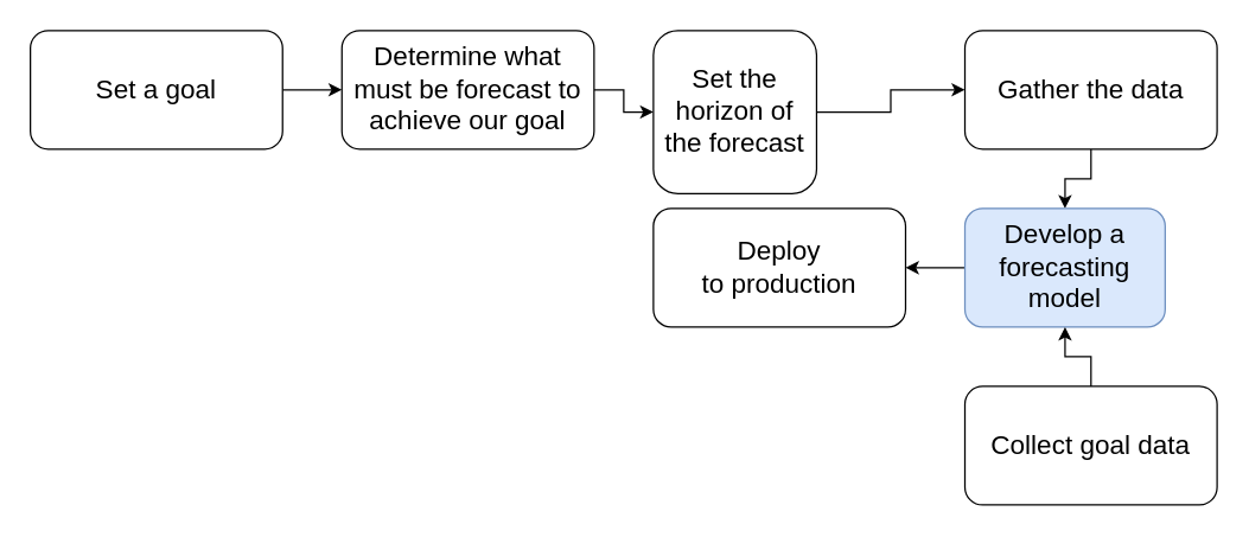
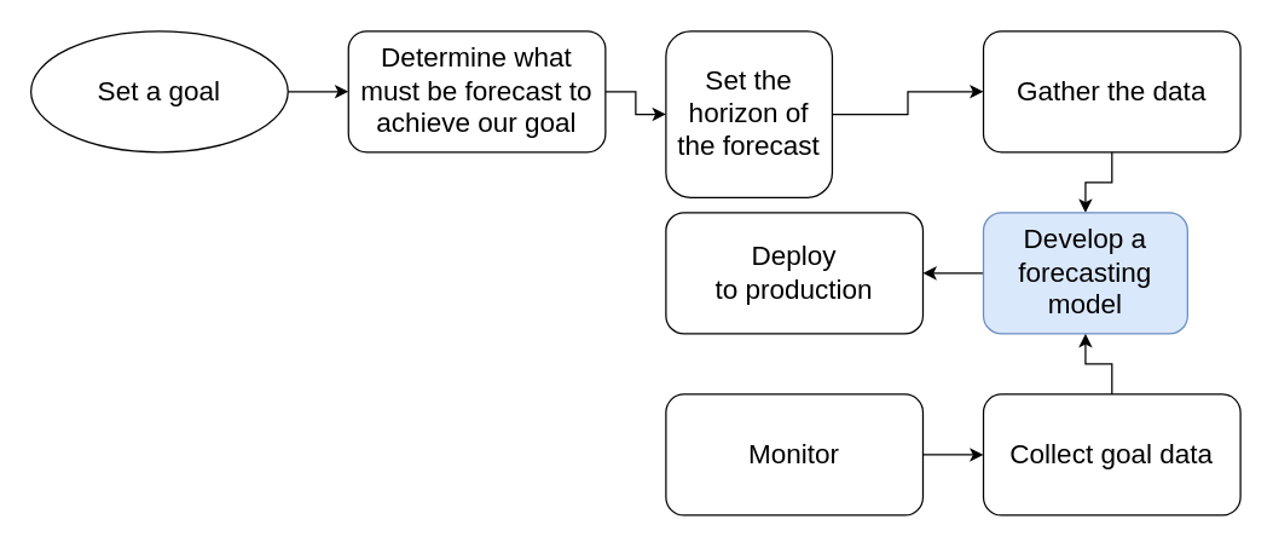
- <mxCell id="3" value="&lt;font style=&quot;font-size: 18px;&quot;&gt;Set a goal&lt;/font&gt;" style="rounded=1;whiteSpace=wrap;html=1;" vertex="1" parent="1"><mxGeometry x="20" y="20" width="170" height="80" as="geometry" /></mxCell>
+ <mxCell id="3" value="&lt;font style=&quot;font-size: 18px;&quot;&gt;Set a goal&lt;/font&gt;" style="ellipse;whiteSpace=wrap;html=1;" vertex="1" parent="1"><mxGeometry x="20" y="20" width="170" height="80" as="geometry" /></mxCell>
+ <mxCell id="14" value="&lt;font style=&quot;font-size: 18px;&quot;&gt;Monitor&lt;/font&gt;" style="rounded=1;whiteSpace=wrap;html=1;" vertex="1" parent="1"><mxGeometry x="440" y="260" width="170" height="80" as="geometry" /></mxCell>
+ <mxCell id="13" style="edgeStyle=orthogonalEdgeStyle;rounded=0;orthogonalLoop=1;jettySize=auto;html=1;exitX=1;exitY=0.5;exitDx=0;exitDy=0;entryX=0;entryY=0.5;entryDx=0;entryDy=0;" edge="1" parent="1" source="14" target="16"><mxGeometry relative="1" as="geometry" /></mxCell>
